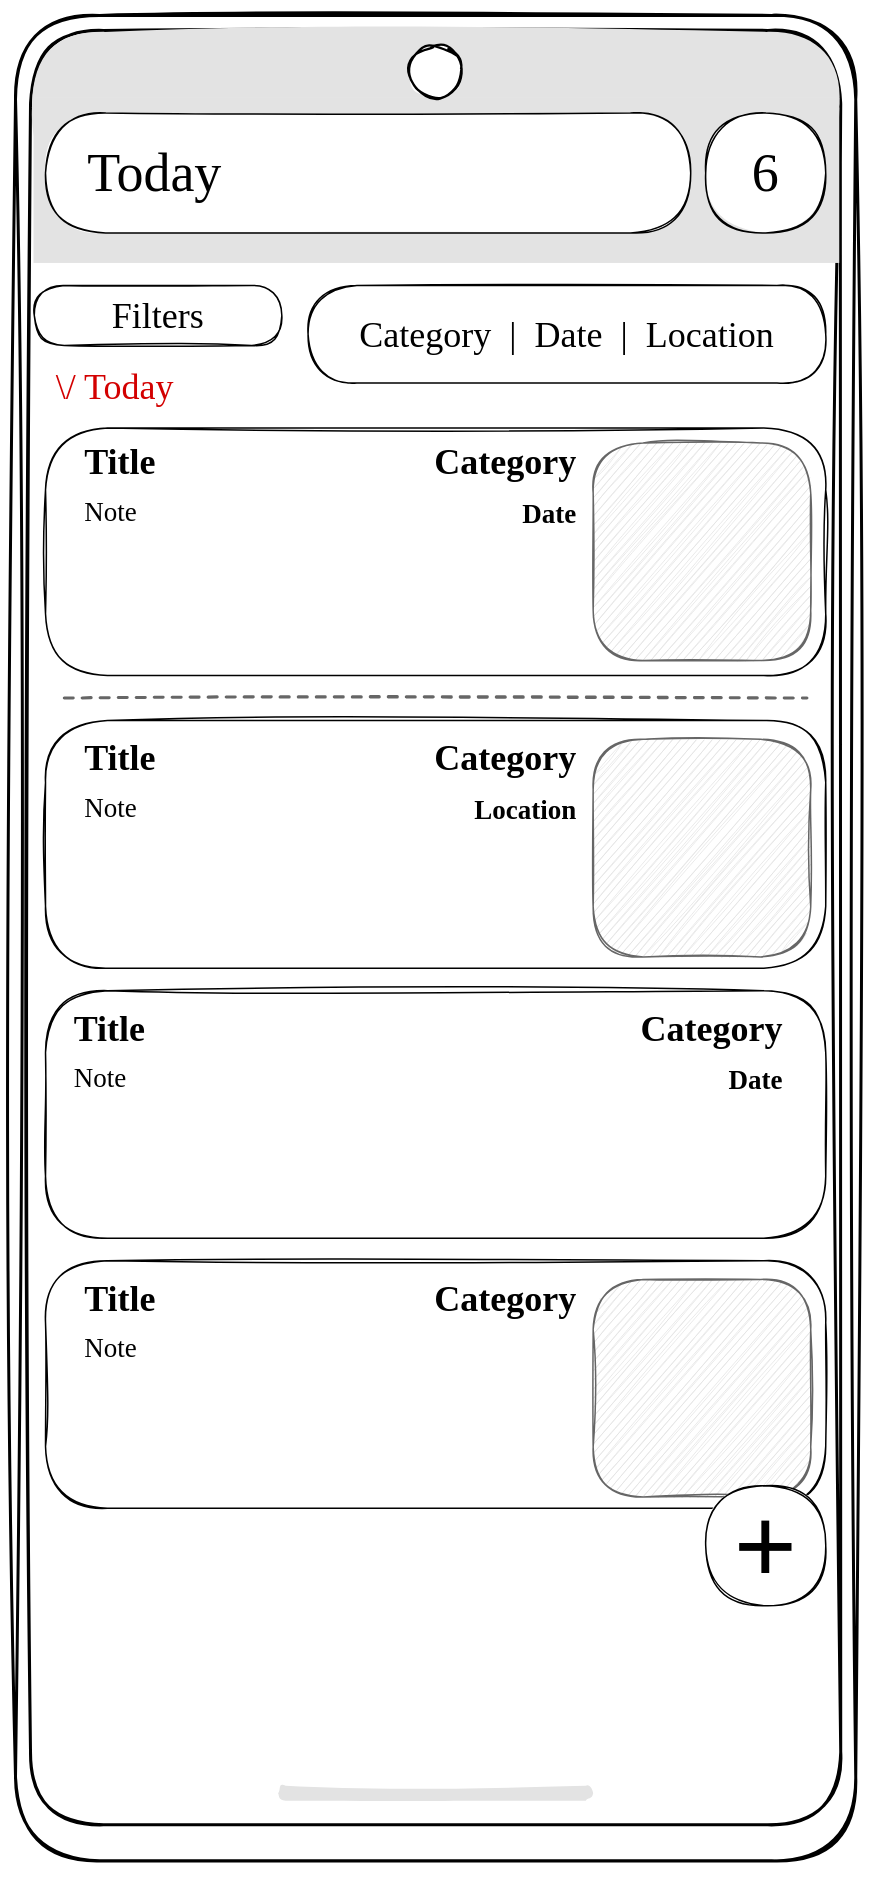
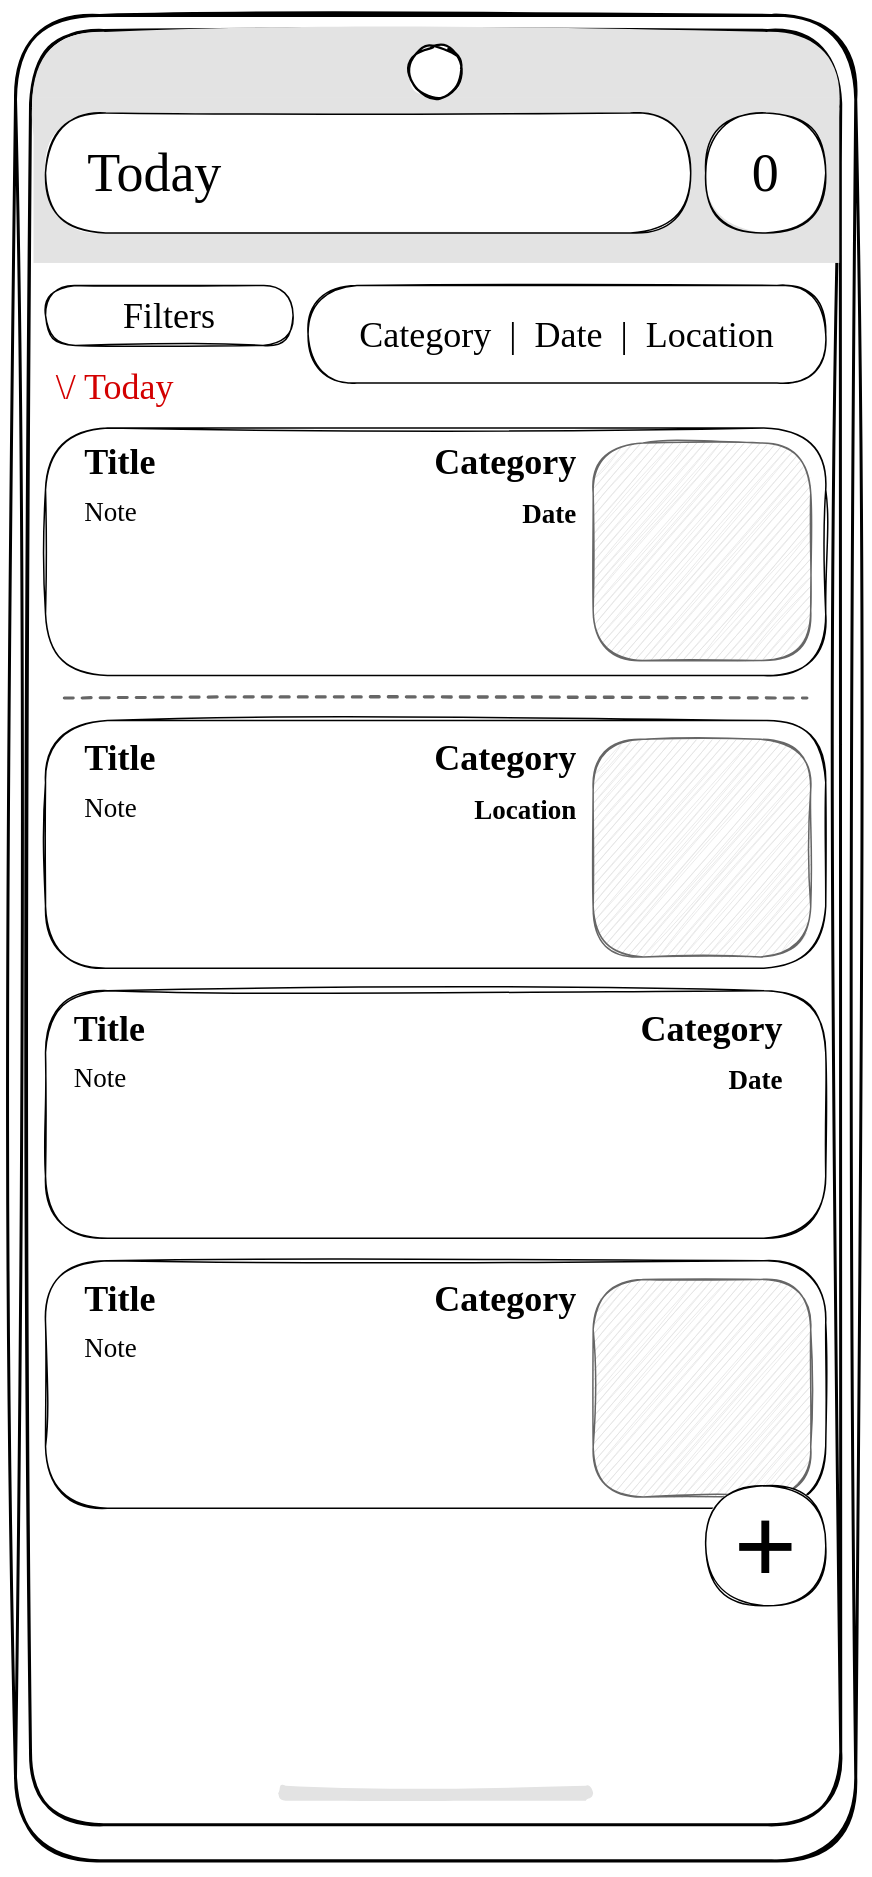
- <mxCell id="9" value="&lt;div&gt;&lt;font style=&quot;font-size: 72px;&quot;&gt;6&lt;/font&gt;&lt;/div&gt;" style="rounded=1;whiteSpace=wrap;html=1;arcSize=50;flipH=0;strokeWidth=2;glass=0;shadow=0;fillColor=#FFFFFF;strokeColor=default;gradientColor=none;fillStyle=auto;fontFamily=Georgia;sketch=1;curveFitting=1;jiggle=2;" vertex="1" parent="1"><mxGeometry x="940" y="150" width="160" height="160" as="geometry" /></mxCell>
+ <mxCell id="9" value="&lt;div&gt;&lt;font style=&quot;font-size: 72px;&quot;&gt;0&lt;/font&gt;&lt;/div&gt;" style="rounded=1;whiteSpace=wrap;html=1;arcSize=50;flipH=0;strokeWidth=2;glass=0;shadow=0;fillColor=#FFFFFF;strokeColor=default;gradientColor=none;fillStyle=auto;fontFamily=Georgia;sketch=1;curveFitting=1;jiggle=2;" vertex="1" parent="1"><mxGeometry x="940" y="150" width="160" height="160" as="geometry" /></mxCell>
- <mxCell id="10" value="&lt;div align=&quot;center&quot;&gt;&lt;font style=&quot;font-size: 48px;&quot;&gt;&amp;nbsp; Filters&amp;nbsp;&amp;nbsp;&lt;/font&gt;&lt;/div&gt;" style="rounded=1;whiteSpace=wrap;html=1;arcSize=50;flipH=0;strokeWidth=2;glass=0;shadow=0;fillColor=#FFFFFF;strokeColor=default;gradientColor=none;fillStyle=auto;fontFamily=Georgia;align=center;sketch=1;curveFitting=1;jiggle=2;" vertex="1" parent="1"><mxGeometry x="45" y="380" width="330" height="80" as="geometry" /></mxCell>
+ <mxCell id="10" value="&lt;div align=&quot;center&quot;&gt;&lt;font style=&quot;font-size: 48px;&quot;&gt;&amp;nbsp; Filters&amp;nbsp;&amp;nbsp;&lt;/font&gt;&lt;/div&gt;" style="rounded=1;whiteSpace=wrap;html=1;arcSize=50;flipH=0;strokeWidth=2;glass=0;shadow=0;fillColor=#FFFFFF;strokeColor=default;gradientColor=none;fillStyle=auto;fontFamily=Georgia;align=center;sketch=1;curveFitting=1;jiggle=2;" vertex="1" parent="1"><mxGeometry x="60" y="380" width="330" height="80" as="geometry" /></mxCell>
